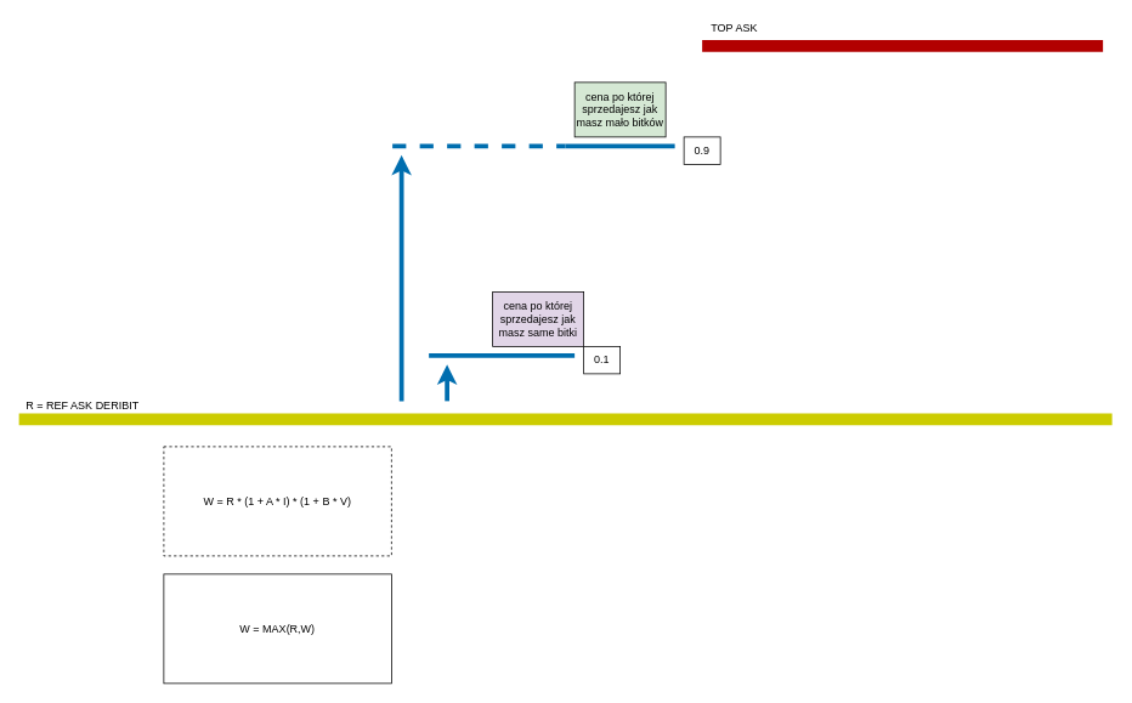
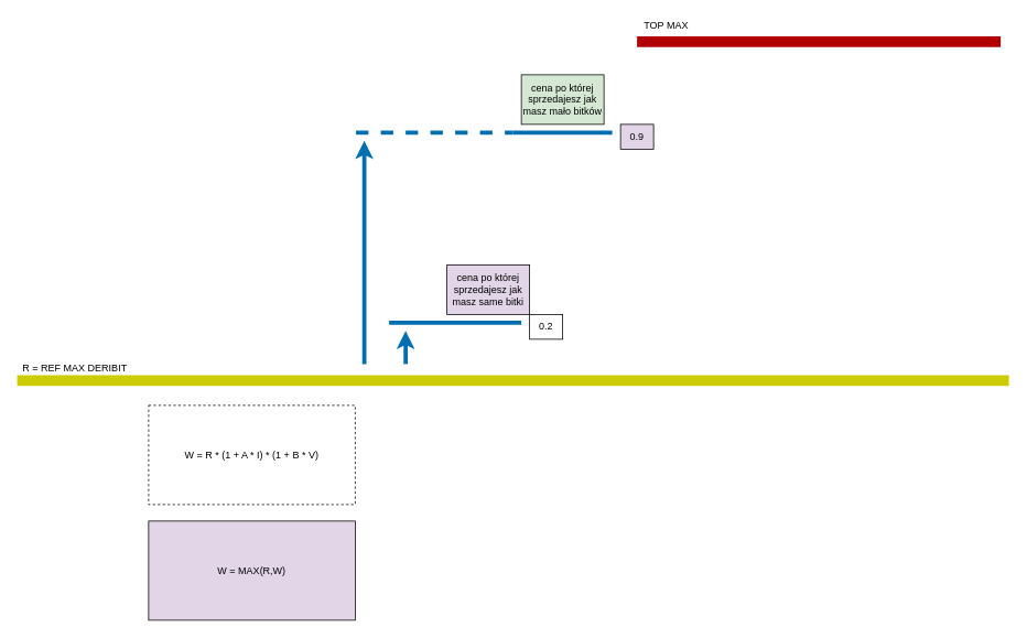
- <mxCell id="10" value="TOP ASK" style="text;html=1;align=center;verticalAlign=middle;resizable=0;points=[];autosize=1;strokeColor=none;fillColor=none;" vertex="1" parent="1"><mxGeometry x="770" y="20" width="70" height="20" as="geometry" /></mxCell>
+ <mxCell id="10" value="TOP MAX" style="text;html=1;align=center;verticalAlign=middle;resizable=0;points=[];autosize=1;strokeColor=none;fillColor=none;" vertex="1" parent="1"><mxGeometry x="770" y="20" width="70" height="20" as="geometry" /></mxCell>
- <mxCell id="15" value="0.9" style="whiteSpace=wrap;html=1;" vertex="1" parent="1"><mxGeometry x="750" y="150" width="40" height="30" as="geometry" /></mxCell>
+ <mxCell id="15" value="0.9" style="whiteSpace=wrap;html=1;fillColor=#e1d5e7;" vertex="1" parent="1"><mxGeometry x="750" y="150" width="40" height="30" as="geometry" /></mxCell>
- <mxCell id="16" value="0.1" style="whiteSpace=wrap;html=1;" vertex="1" parent="1"><mxGeometry x="640" y="380" width="40" height="30" as="geometry" /></mxCell>
+ <mxCell id="16" value="0.2" style="whiteSpace=wrap;html=1;" vertex="1" parent="1"><mxGeometry x="640" y="380" width="40" height="30" as="geometry" /></mxCell>
- <mxCell id="3" value="R = REF ASK DERIBIT" style="text;html=1;strokeColor=none;fillColor=none;align=center;verticalAlign=middle;whiteSpace=wrap;rounded=0;" vertex="1" parent="1"><mxGeometry x="20" y="430" width="140" height="30" as="geometry" /></mxCell>
+ <mxCell id="3" value="R = REF MAX DERIBIT" style="text;html=1;strokeColor=none;fillColor=none;align=center;verticalAlign=middle;whiteSpace=wrap;rounded=0;" vertex="1" parent="1"><mxGeometry x="20" y="430" width="140" height="30" as="geometry" /></mxCell>
- <mxCell id="11" value="W = MAX(R,W)&lt;br&gt;" style="rounded=0;whiteSpace=wrap;html=1;" vertex="1" parent="1"><mxGeometry x="179" y="630" width="250" height="120" as="geometry" /></mxCell>
+ <mxCell id="11" value="W = MAX(R,W)&lt;br&gt;" style="rounded=0;whiteSpace=wrap;html=1;fillColor=#e1d5e7;" vertex="1" parent="1"><mxGeometry x="179" y="630" width="250" height="120" as="geometry" /></mxCell>
